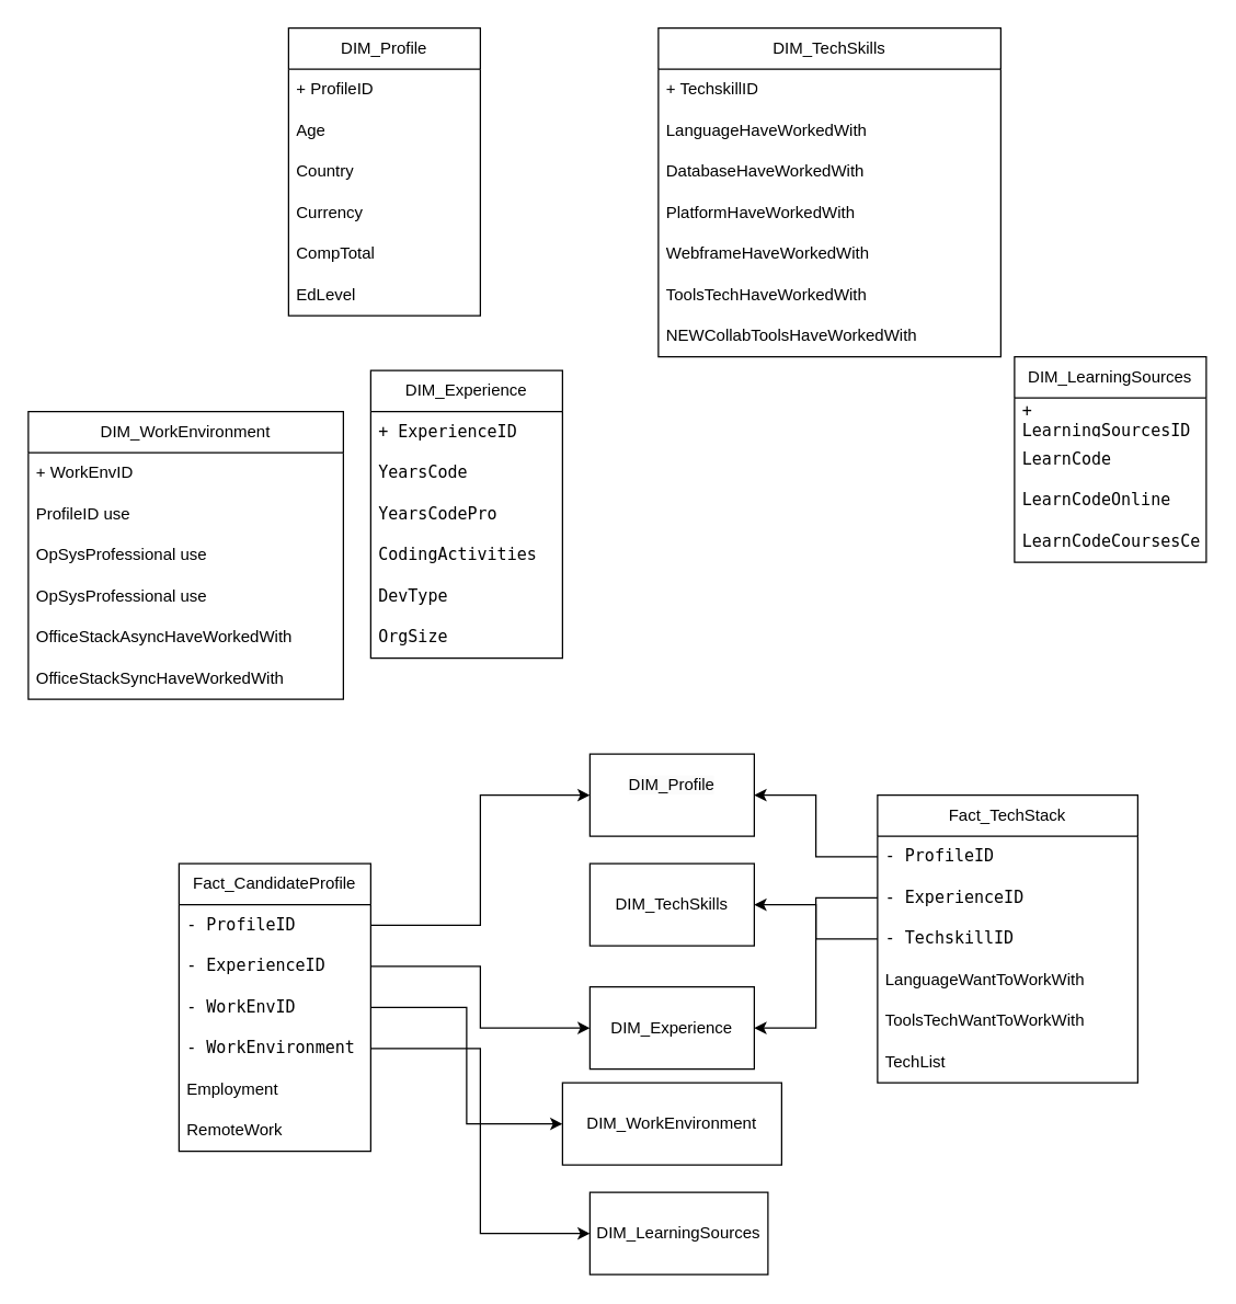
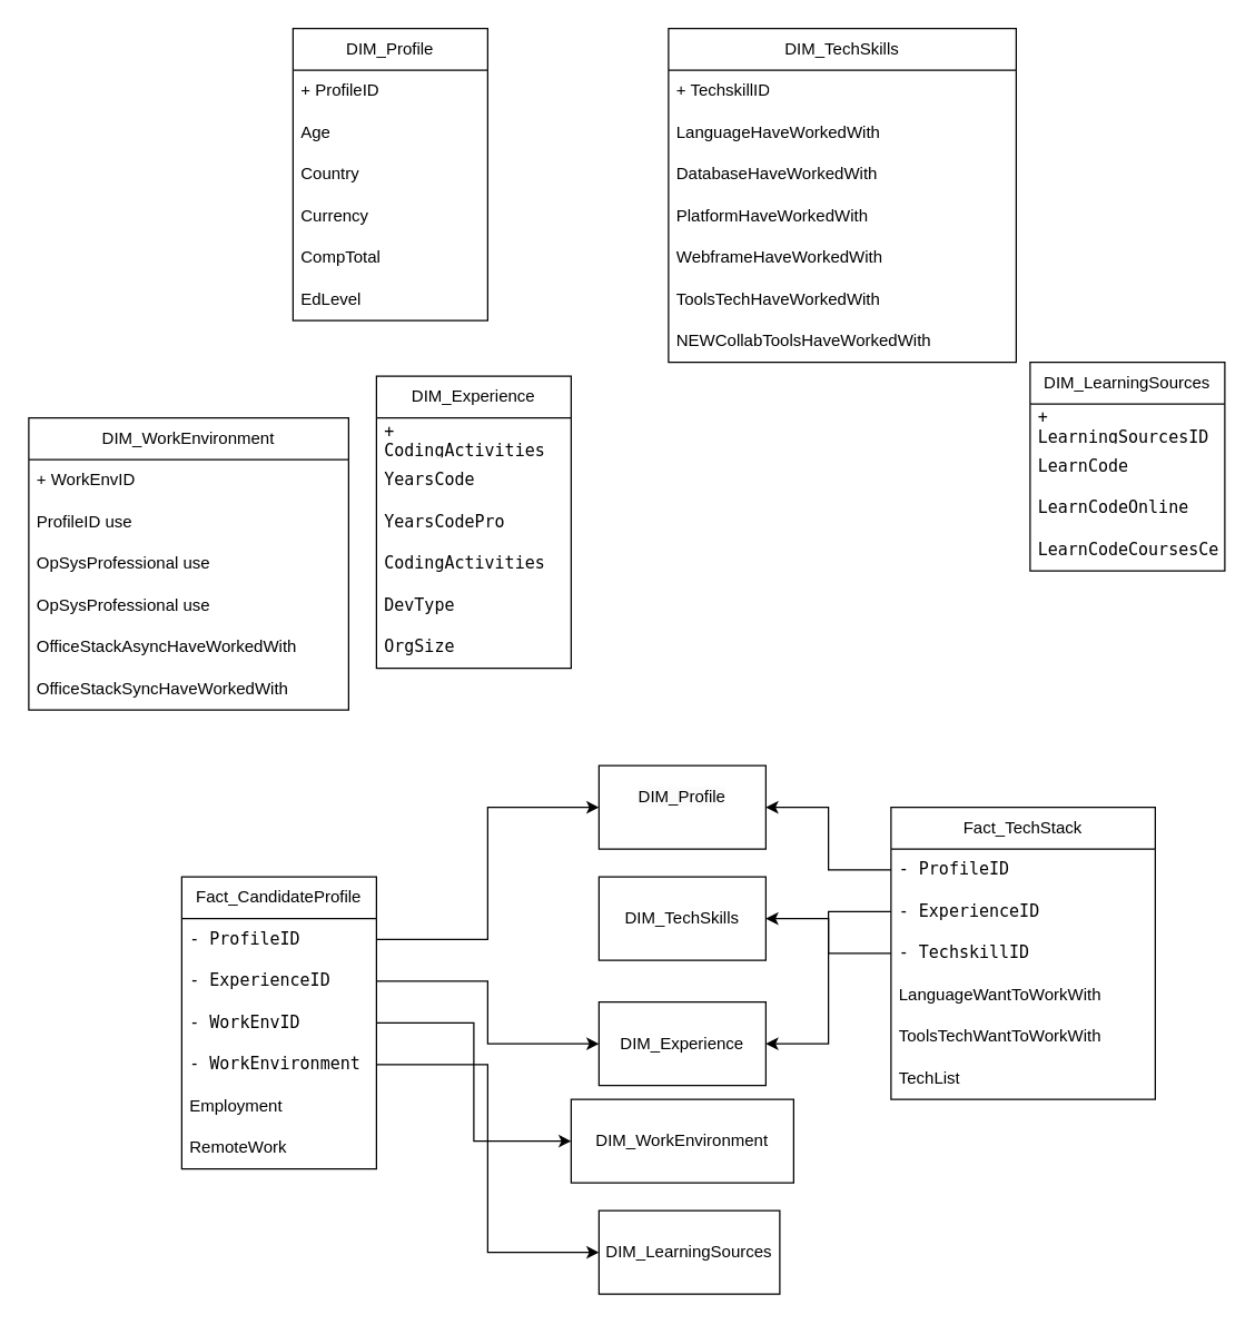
- <mxCell id="18" value="&lt;font face=&quot;monospace&quot;&gt;+ ExperienceID&lt;/font&gt;" style="text;strokeColor=none;fillColor=none;align=left;verticalAlign=middle;spacingLeft=4;spacingRight=4;overflow=hidden;points=[[0,0.5],[1,0.5]];portConstraint=eastwest;rotatable=0;whiteSpace=wrap;html=1;" vertex="1" parent="17"><mxGeometry y="30" width="140" height="30" as="geometry" /></mxCell>
+ <mxCell id="18" value="&lt;font face=&quot;monospace&quot;&gt;+ CodingActivities&lt;/font&gt;" style="text;strokeColor=none;fillColor=none;align=left;verticalAlign=middle;spacingLeft=4;spacingRight=4;overflow=hidden;points=[[0,0.5],[1,0.5]];portConstraint=eastwest;rotatable=0;whiteSpace=wrap;html=1;" vertex="1" parent="17"><mxGeometry y="30" width="140" height="30" as="geometry" /></mxCell>
